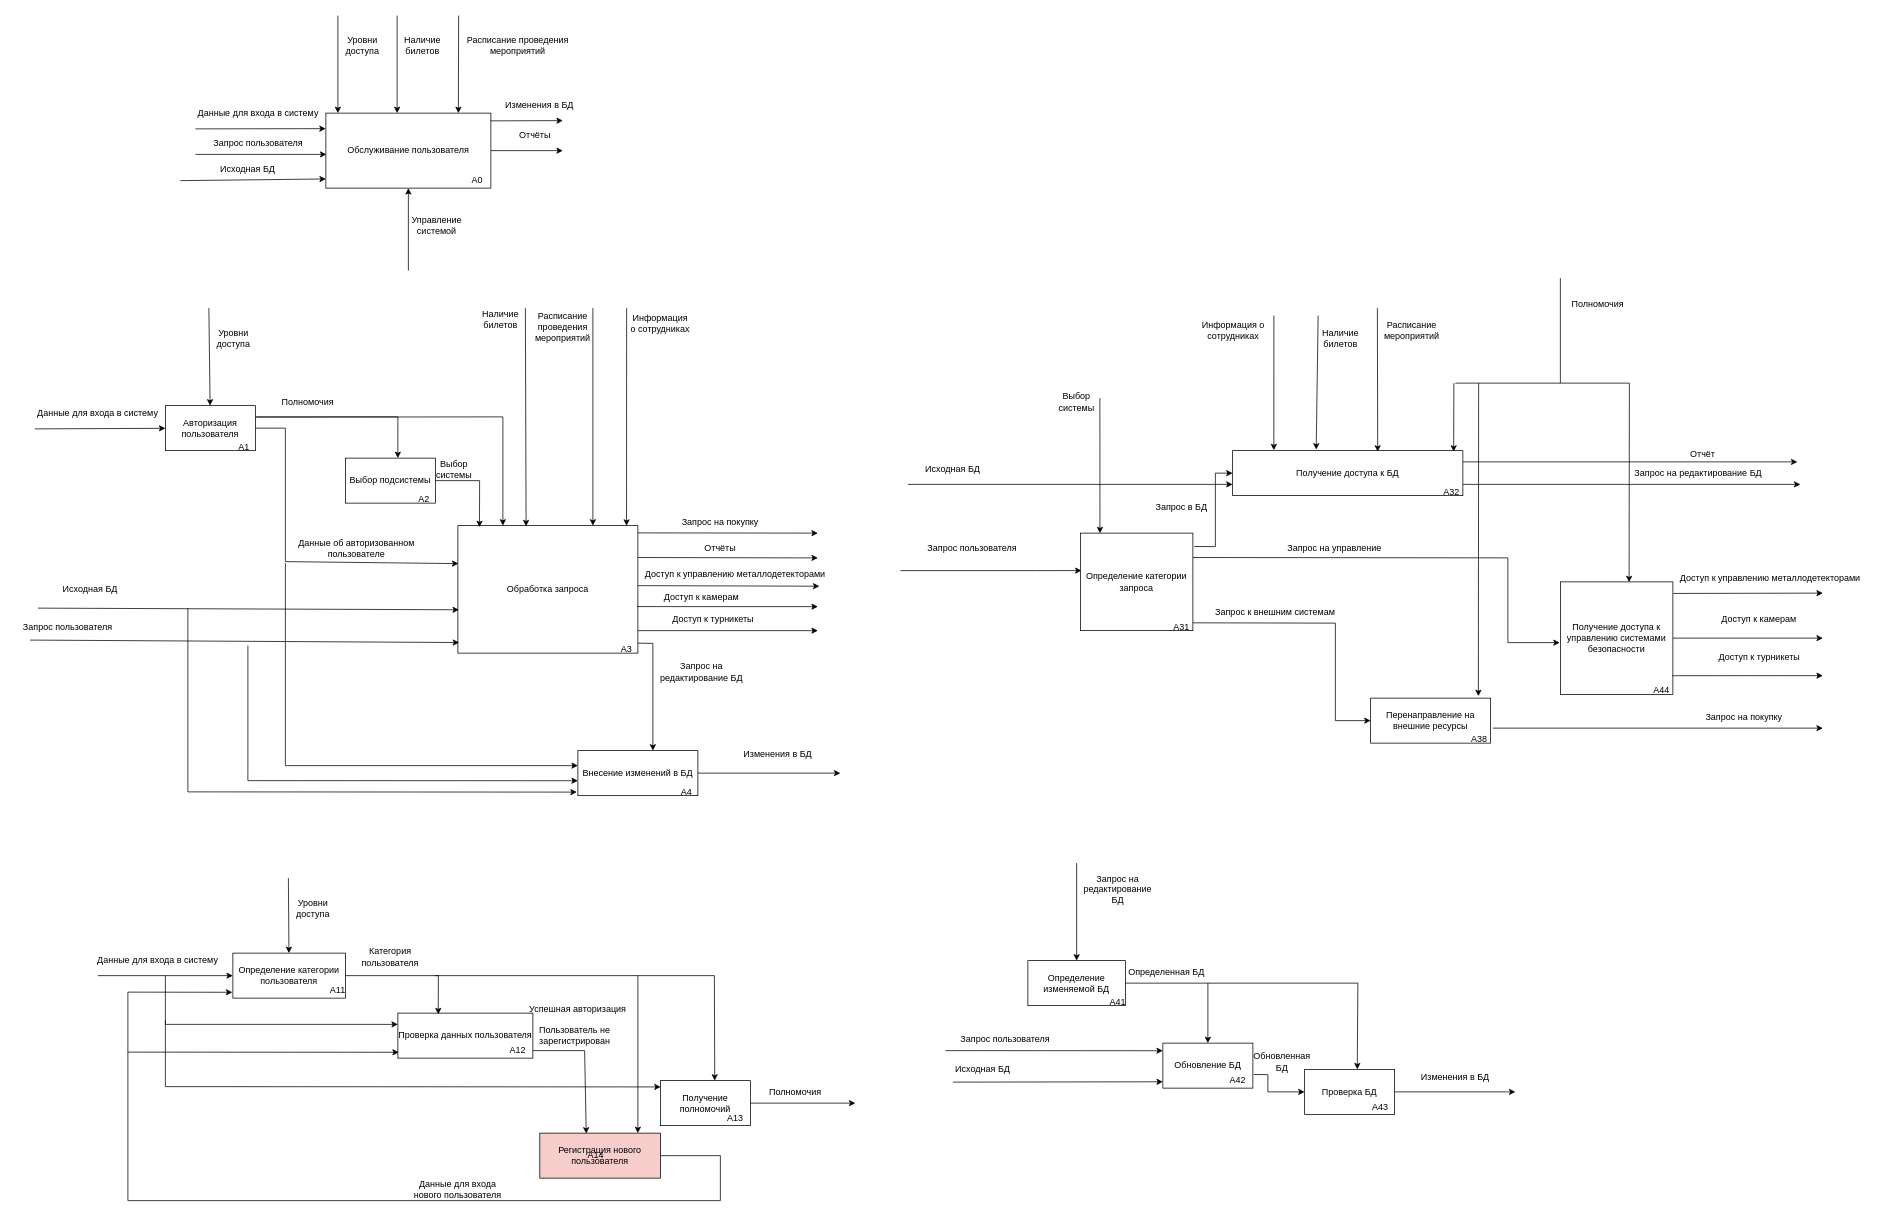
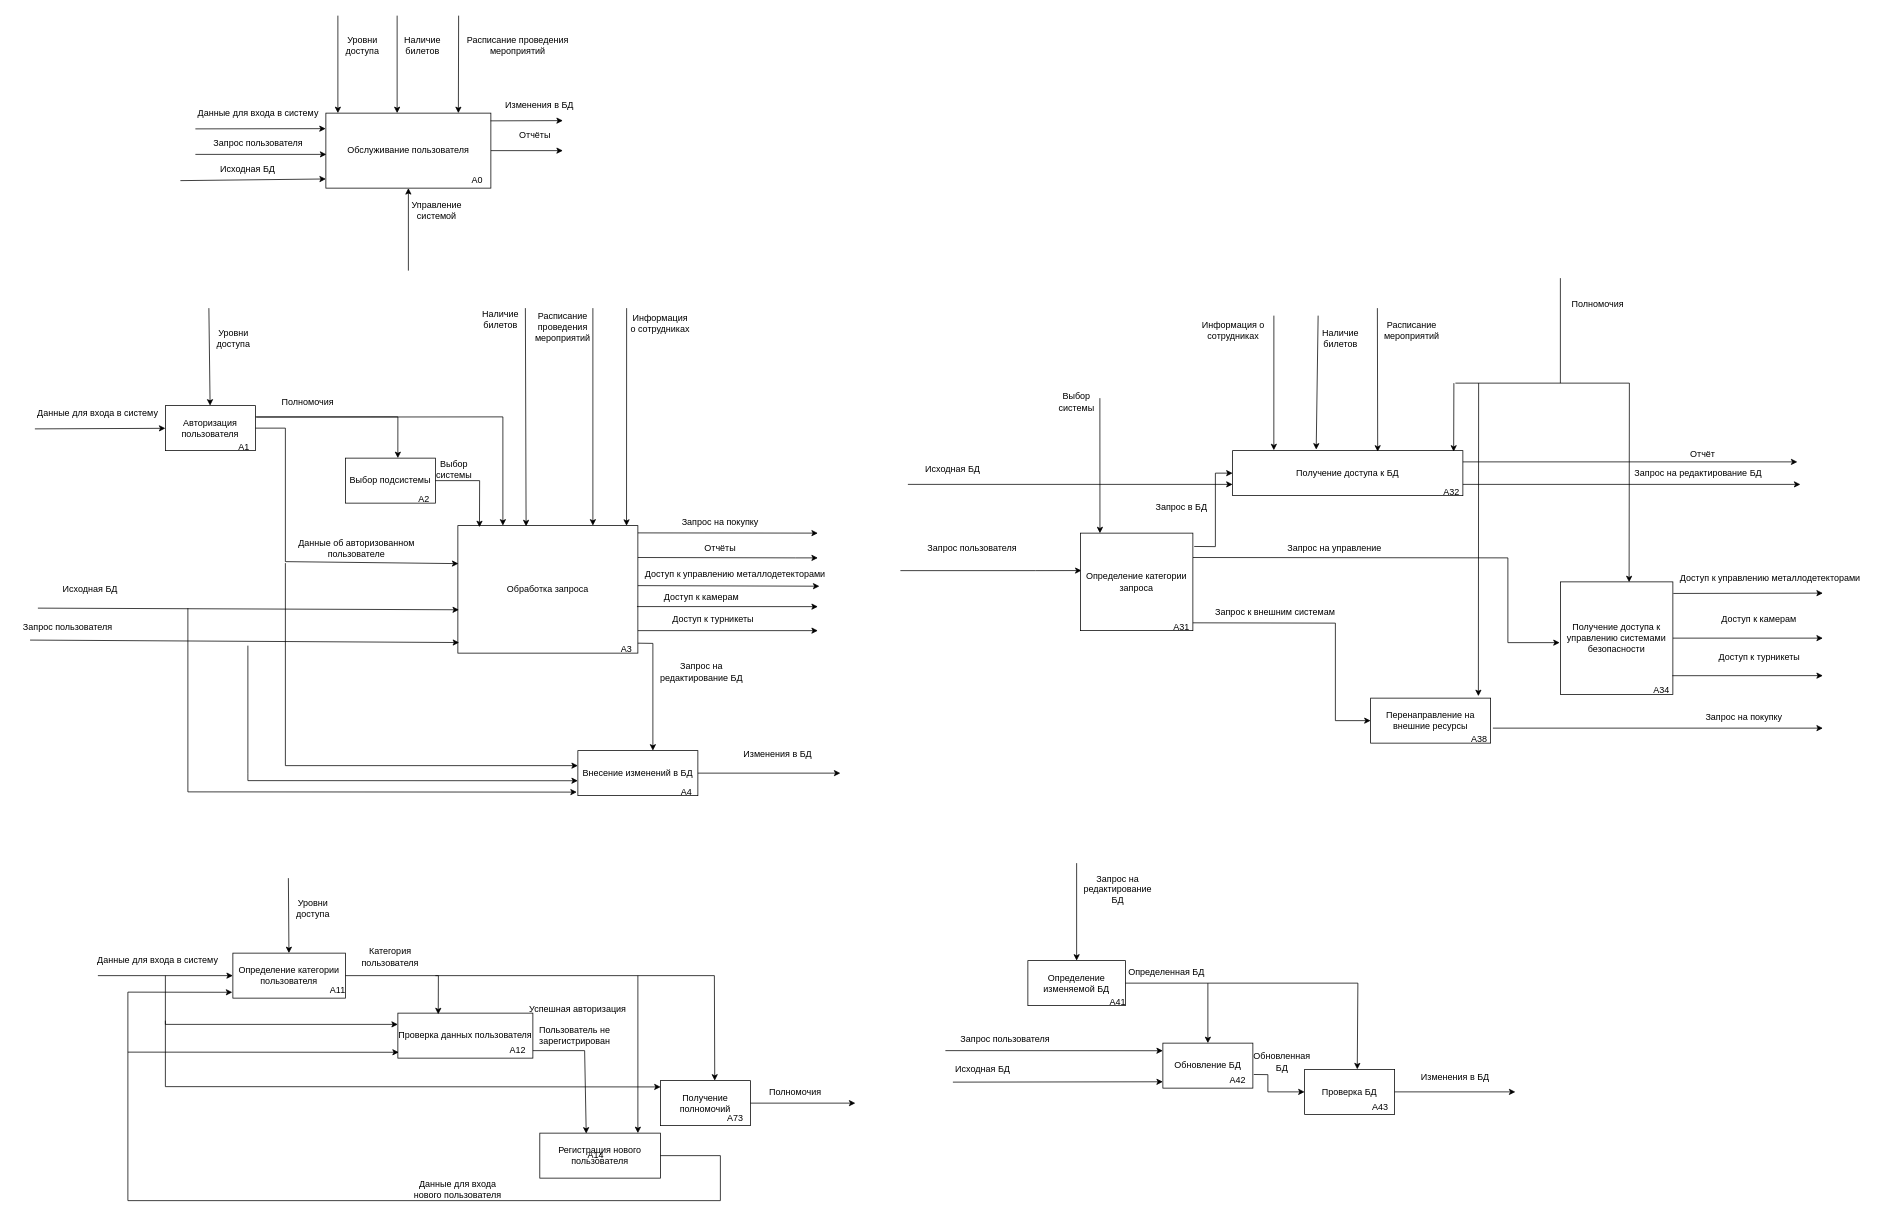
- <mxCell id="17" value="Управление системой" style="text;html=1;strokeColor=none;fillColor=none;align=center;verticalAlign=middle;whiteSpace=wrap;rounded=0;" parent="1" vertex="1"><mxGeometry x="534" y="290" width="96" height="20" as="geometry" /></mxCell>
+ <mxCell id="17" value="Управление системой" style="text;html=1;strokeColor=none;fillColor=none;align=center;verticalAlign=middle;whiteSpace=wrap;rounded=0;" parent="1" vertex="1"><mxGeometry x="534" y="270" width="96" height="20" as="geometry" /></mxCell>
- <mxCell id="107" value="A44" style="text;html=1;strokeColor=none;fillColor=none;align=center;verticalAlign=middle;whiteSpace=wrap;rounded=0;" vertex="1" parent="1"><mxGeometry x="2200" y="915" width="30" height="10" as="geometry" /></mxCell>
+ <mxCell id="107" value="A34" style="text;html=1;strokeColor=none;fillColor=none;align=center;verticalAlign=middle;whiteSpace=wrap;rounded=0;" vertex="1" parent="1"><mxGeometry x="2200" y="915" width="30" height="10" as="geometry" /></mxCell>
- <mxCell id="132" value="A13" style="text;html=1;strokeColor=none;fillColor=none;align=center;verticalAlign=middle;whiteSpace=wrap;rounded=0;" vertex="1" parent="1"><mxGeometry x="960" y="1480" width="40" height="20" as="geometry" /></mxCell>
+ <mxCell id="132" value="A73" style="text;html=1;strokeColor=none;fillColor=none;align=center;verticalAlign=middle;whiteSpace=wrap;rounded=0;" vertex="1" parent="1"><mxGeometry x="960" y="1480" width="40" height="20" as="geometry" /></mxCell>
- <mxCell id="123" value="Регистрация нового пользователя" style="rounded=0;whiteSpace=wrap;html=1;fillColor=#f8cecc;" vertex="1" parent="1"><mxGeometry x="719.25" y="1510" width="160.75" height="60" as="geometry" /></mxCell>
+ <mxCell id="123" value="Регистрация нового пользователя" style="rounded=0;whiteSpace=wrap;html=1;" vertex="1" parent="1"><mxGeometry x="719.25" y="1510" width="160.75" height="60" as="geometry" /></mxCell>
